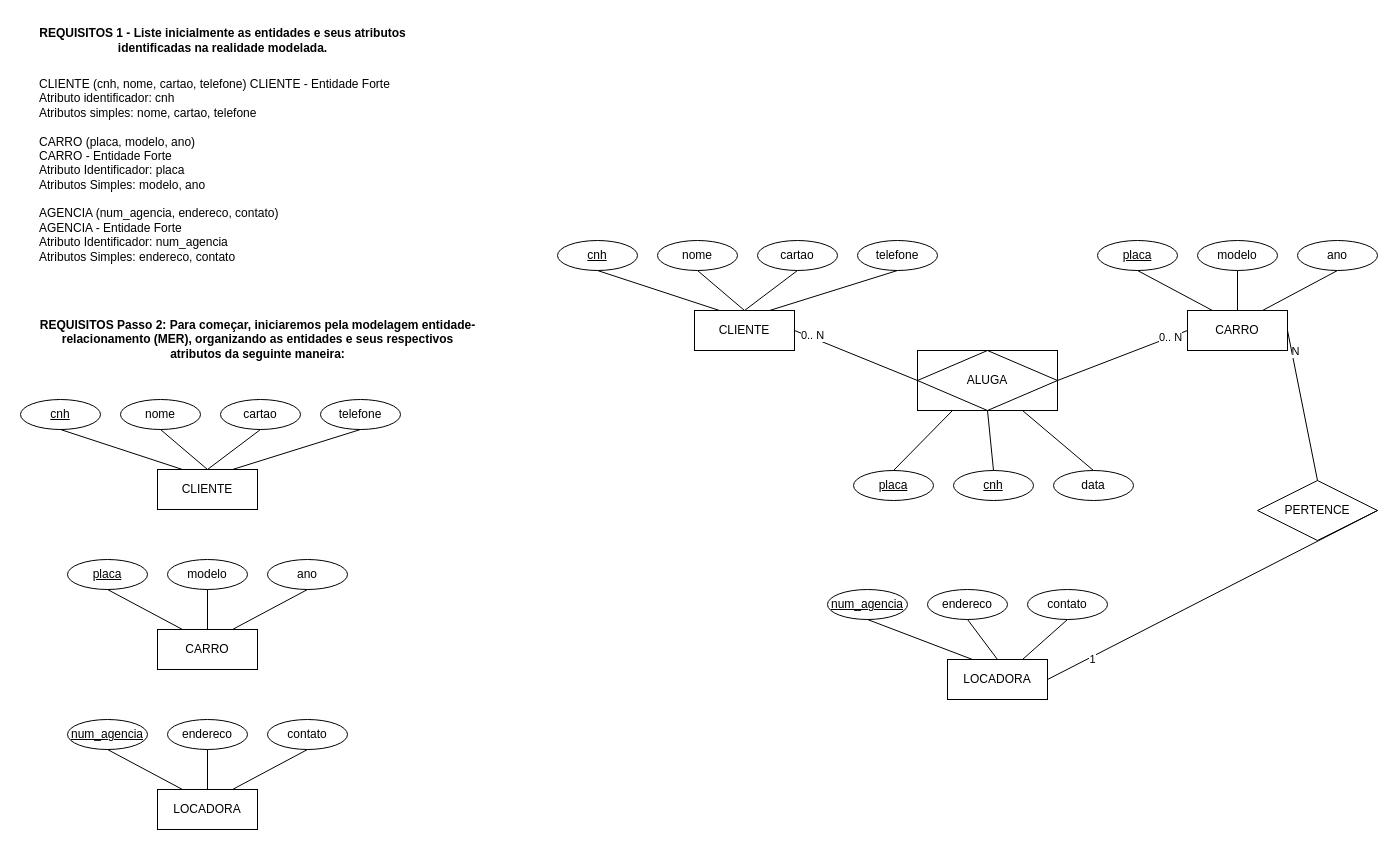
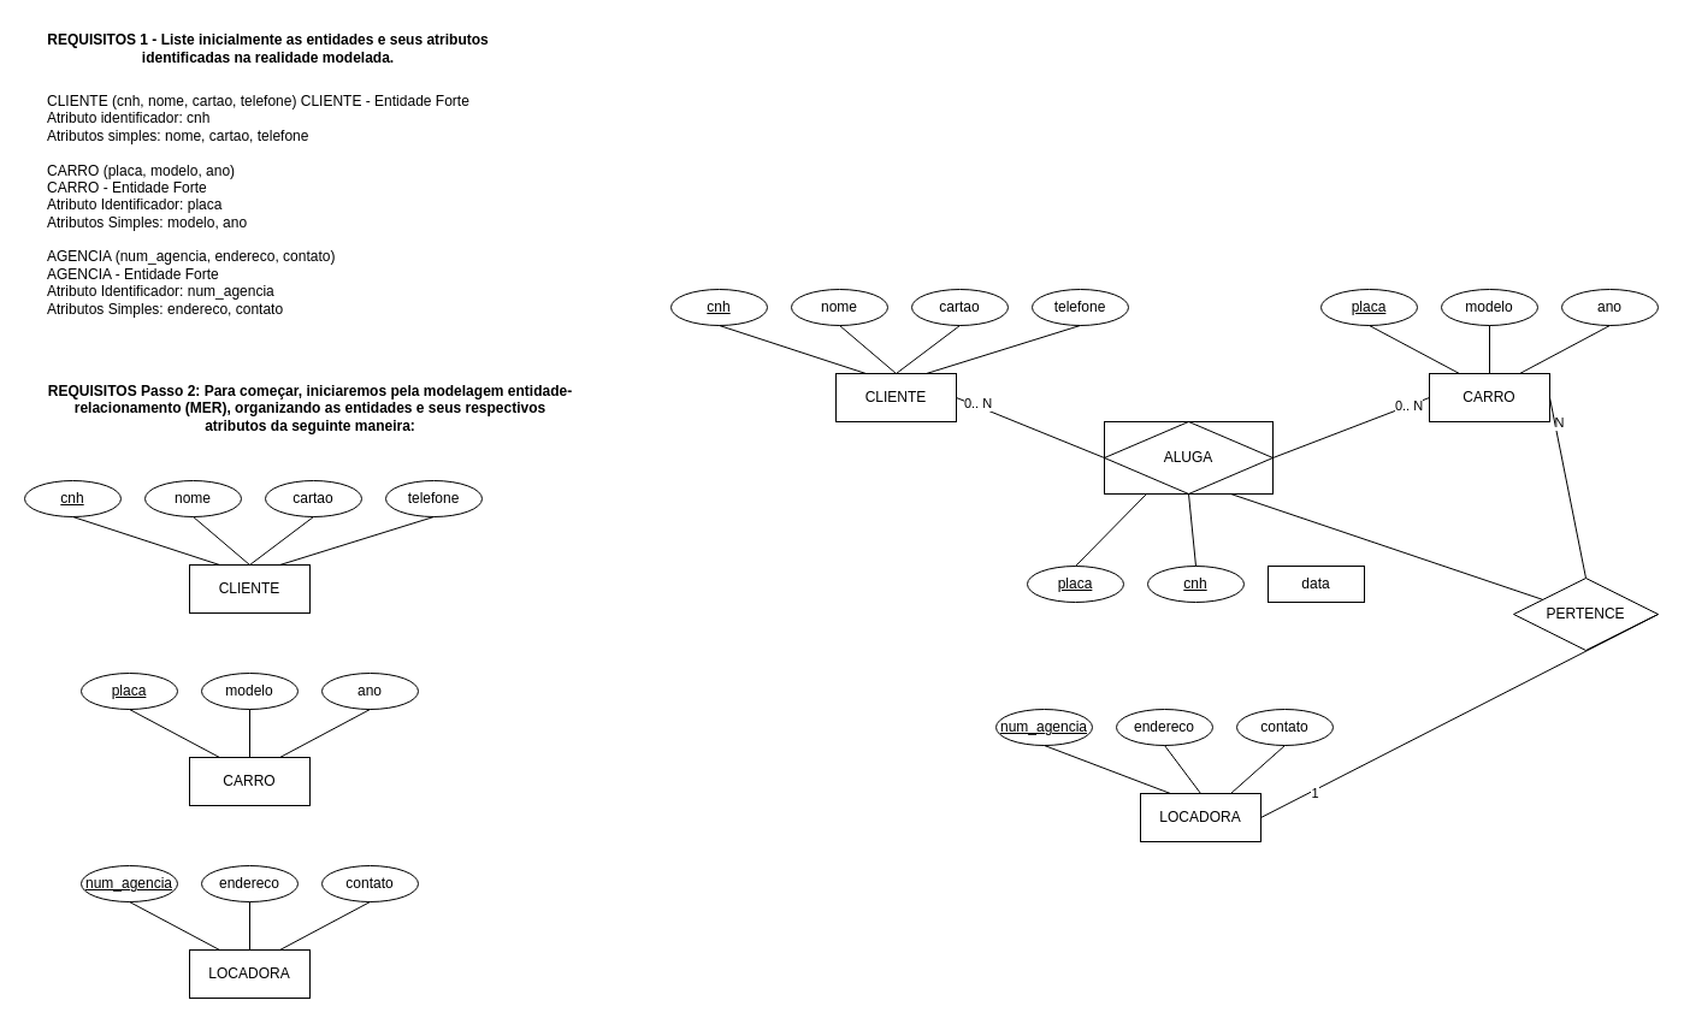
- <mxCell id="65" value="" style="endArrow=none;html=1;rounded=0;exitX=0.75;exitY=1;exitDx=0;exitDy=0;entryX=0.5;entryY=0;entryDx=0;entryDy=0;" edge="1" parent="1" source="59" target="62"><mxGeometry relative="1" as="geometry"><mxPoint x="1117" y="390" as="sourcePoint" /><mxPoint x="1277" y="390" as="targetPoint" /></mxGeometry></mxCell>
+ <mxCell id="65" value="" style="endArrow=none;html=1;rounded=0;exitX=0.75;exitY=1;exitDx=0;exitDy=0;" edge="1" parent="1" source="59" target="54"><mxGeometry relative="1" as="geometry"><mxPoint x="1117" y="390" as="sourcePoint" /><mxPoint x="1277" y="390" as="targetPoint" /></mxGeometry></mxCell>
- <mxCell id="62" value="data" style="ellipse;whiteSpace=wrap;html=1;align=center;" vertex="1" parent="1"><mxGeometry x="1053" y="470" width="80" height="30" as="geometry" /></mxCell>
+ <mxCell id="62" value="data" style="whiteSpace=wrap;html=1;align=center;rounded=0;" vertex="1" parent="1"><mxGeometry x="1053" y="470" width="80" height="30" as="geometry" /></mxCell>
